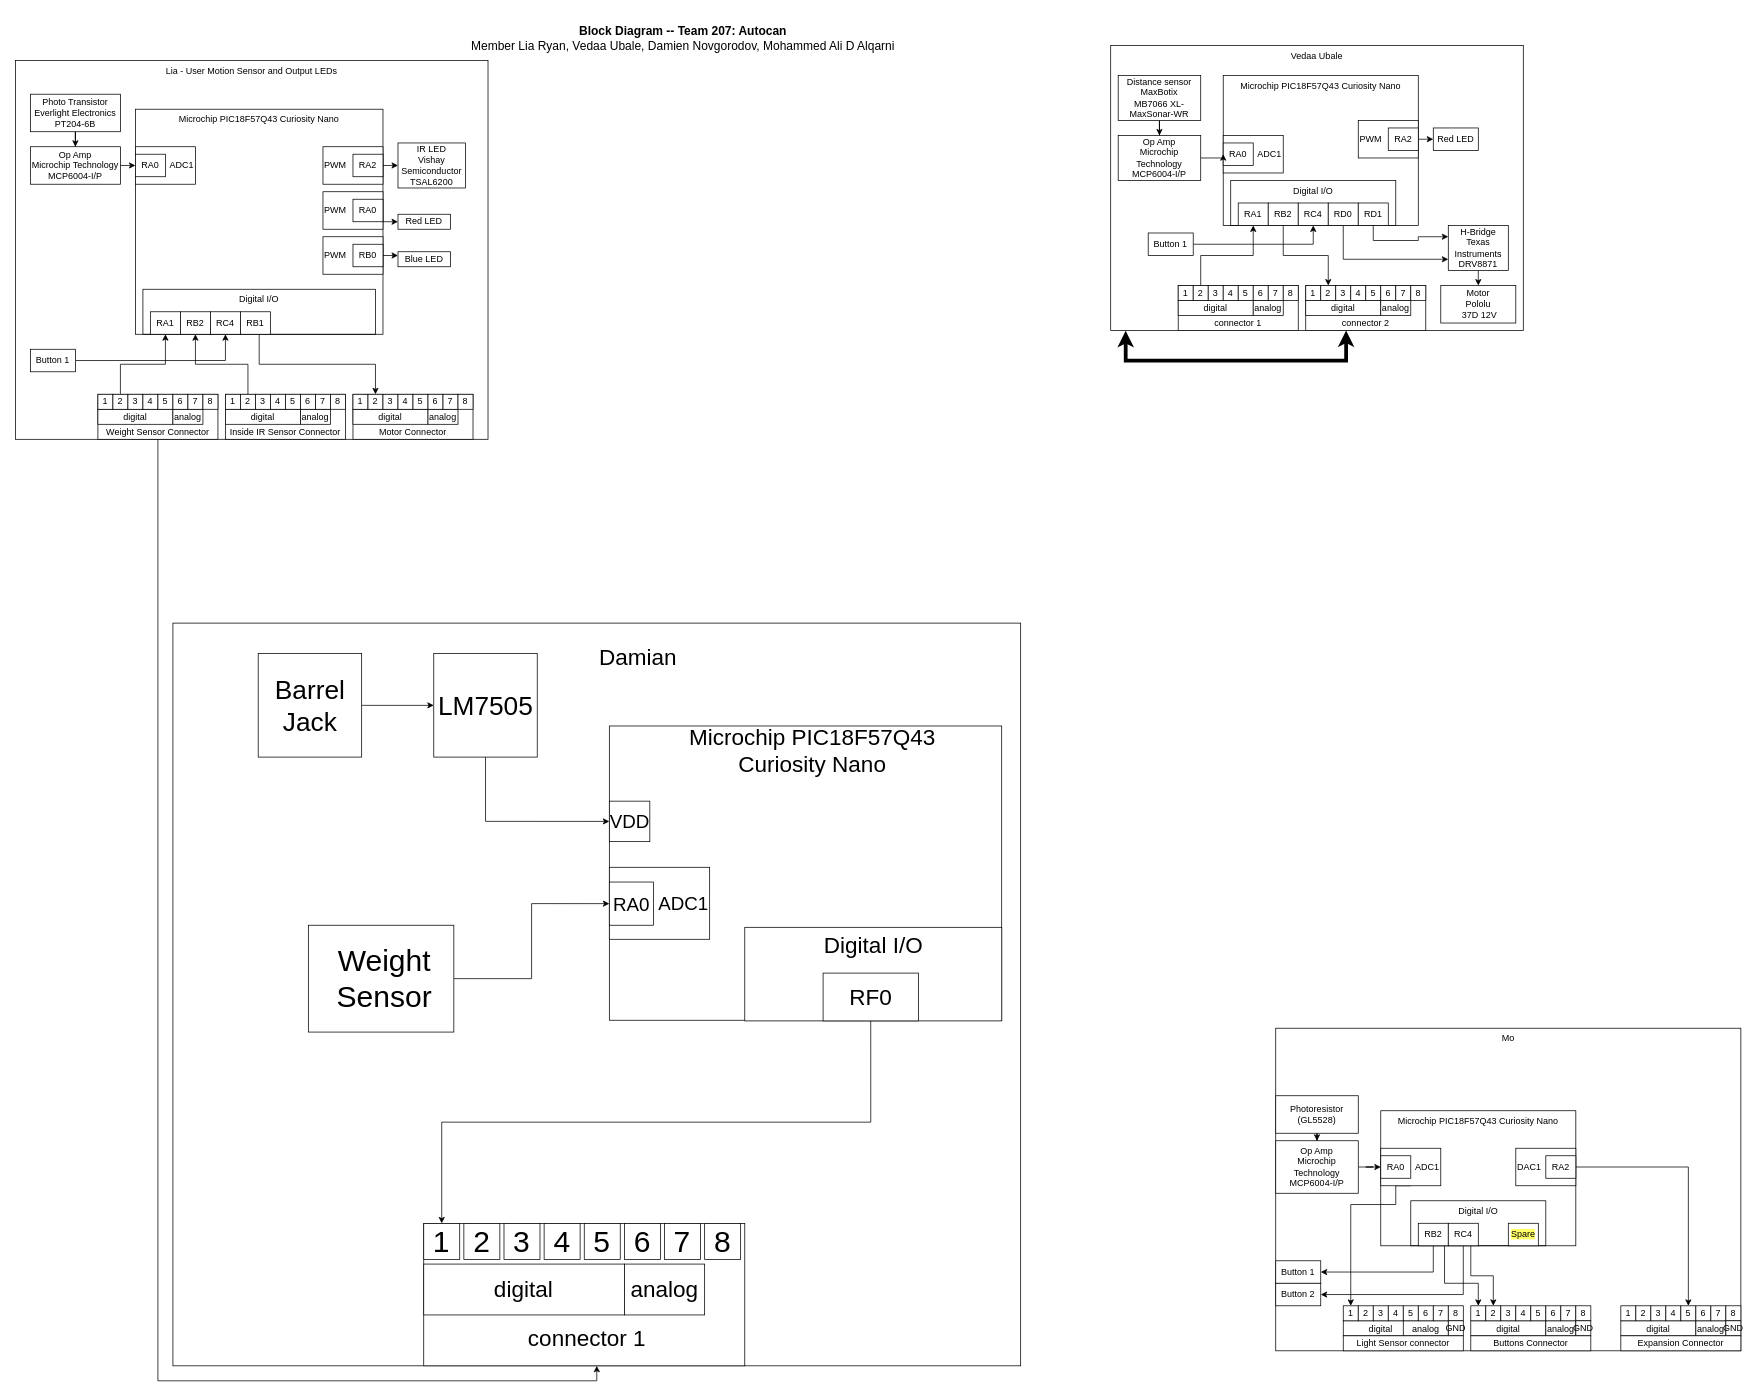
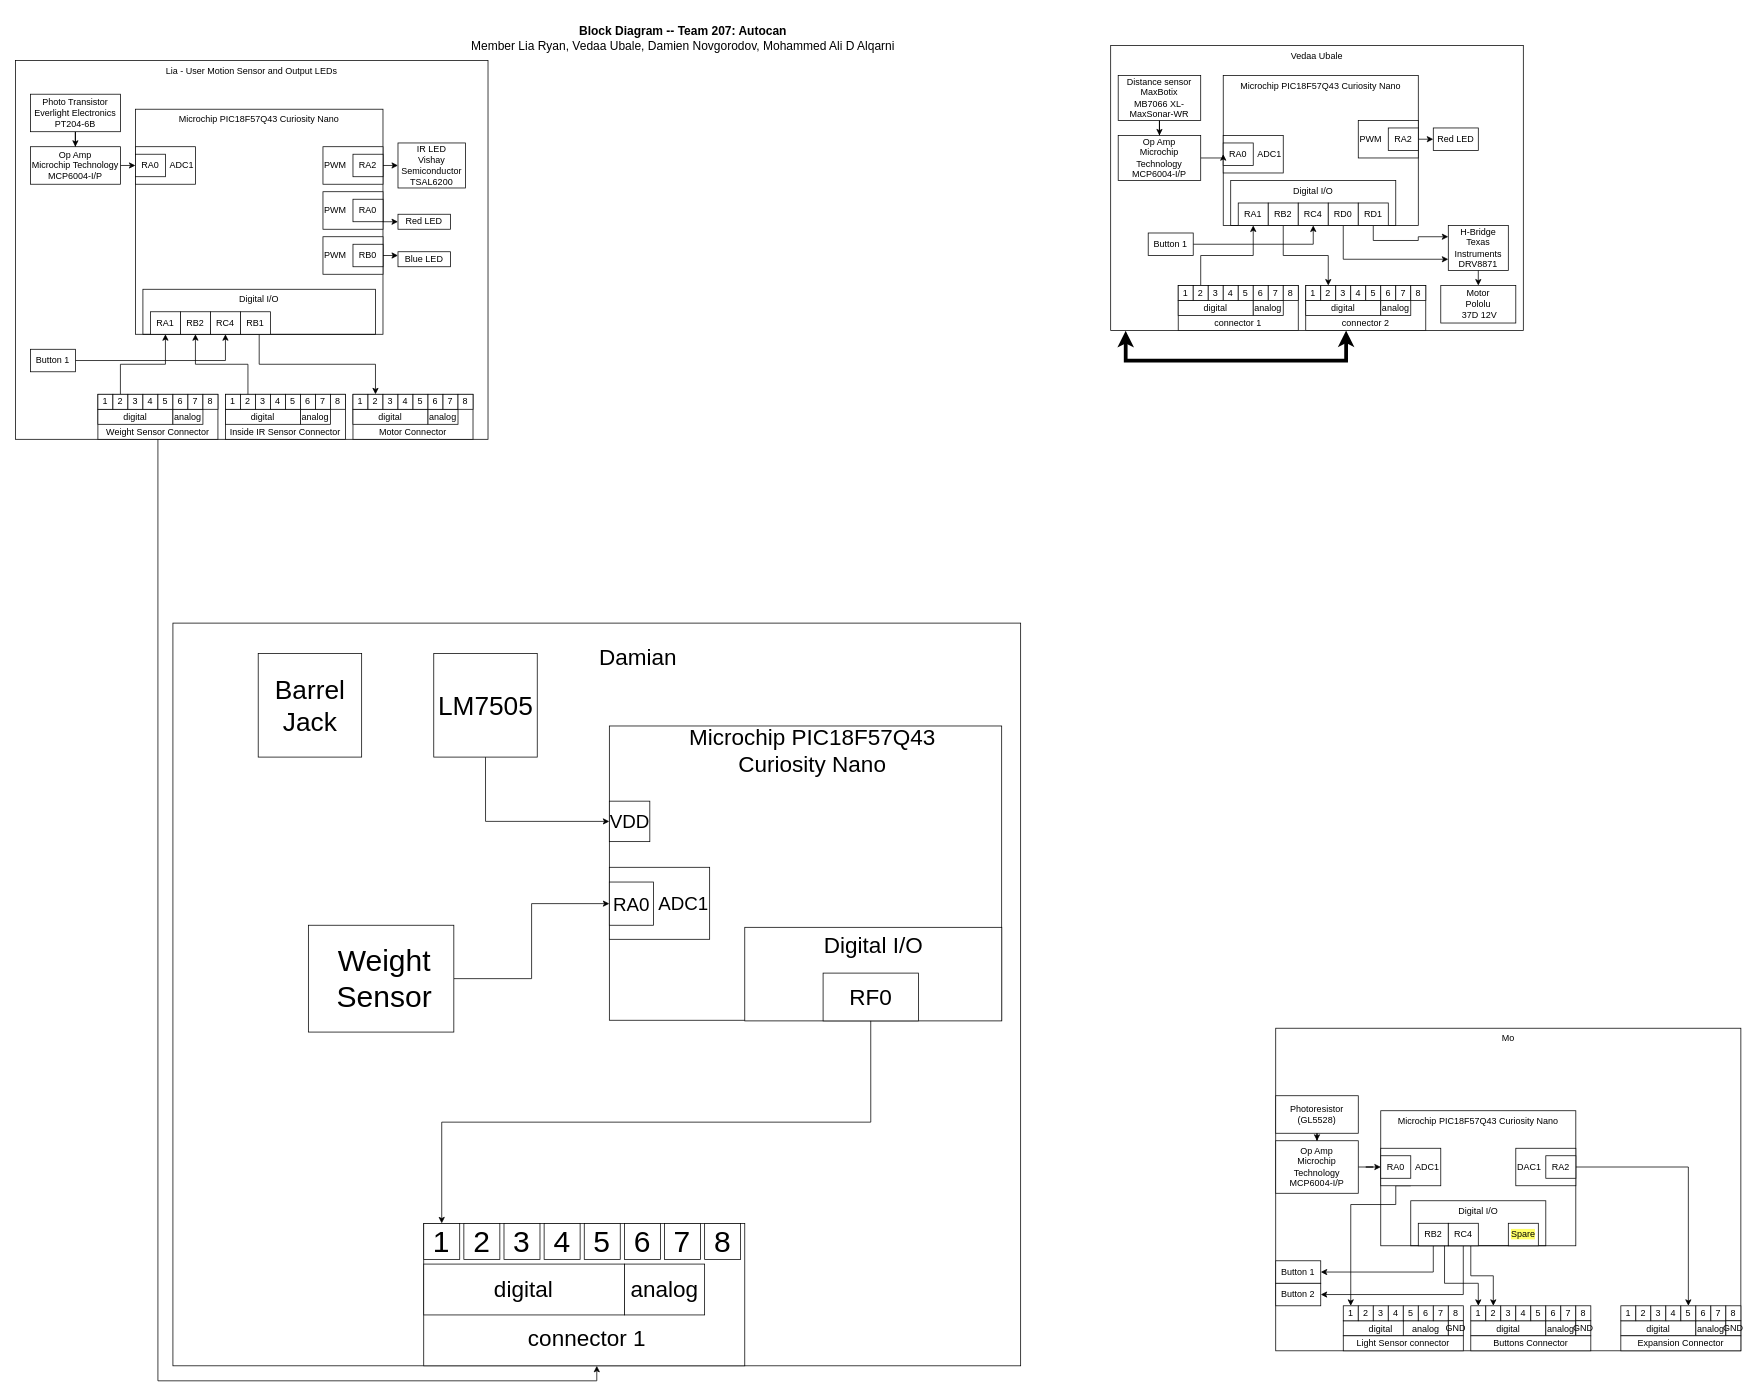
- <mxCell id="149" style="edgeStyle=orthogonalEdgeStyle;rounded=0;orthogonalLoop=1;jettySize=auto;html=1;exitX=1;exitY=0.5;exitDx=0;exitDy=0;entryX=0;entryY=0.5;entryDx=0;entryDy=0;" edge="1" parent="123" source="150" target="152"><mxGeometry relative="1" as="geometry" /></mxCell>
